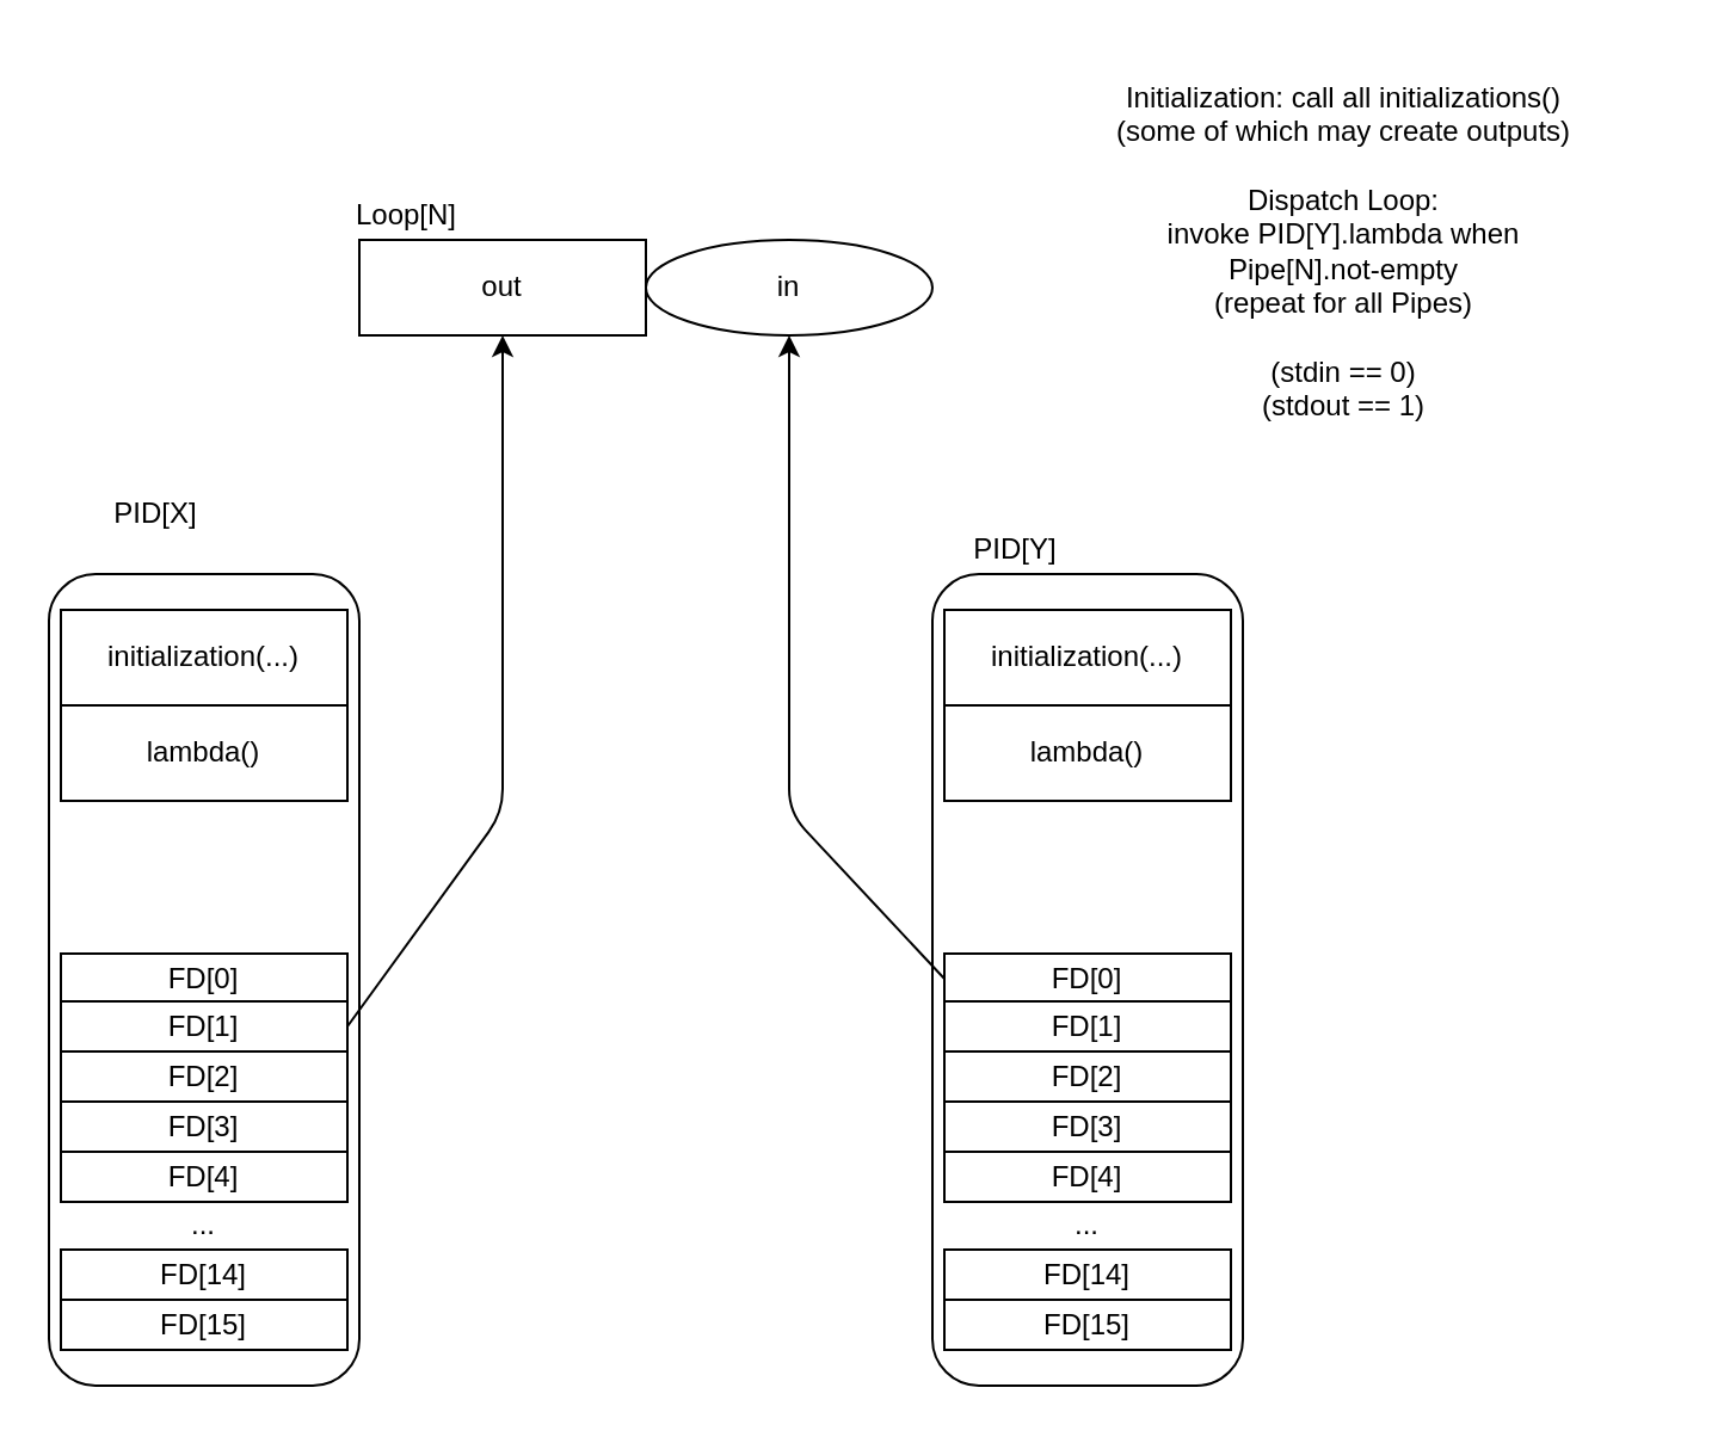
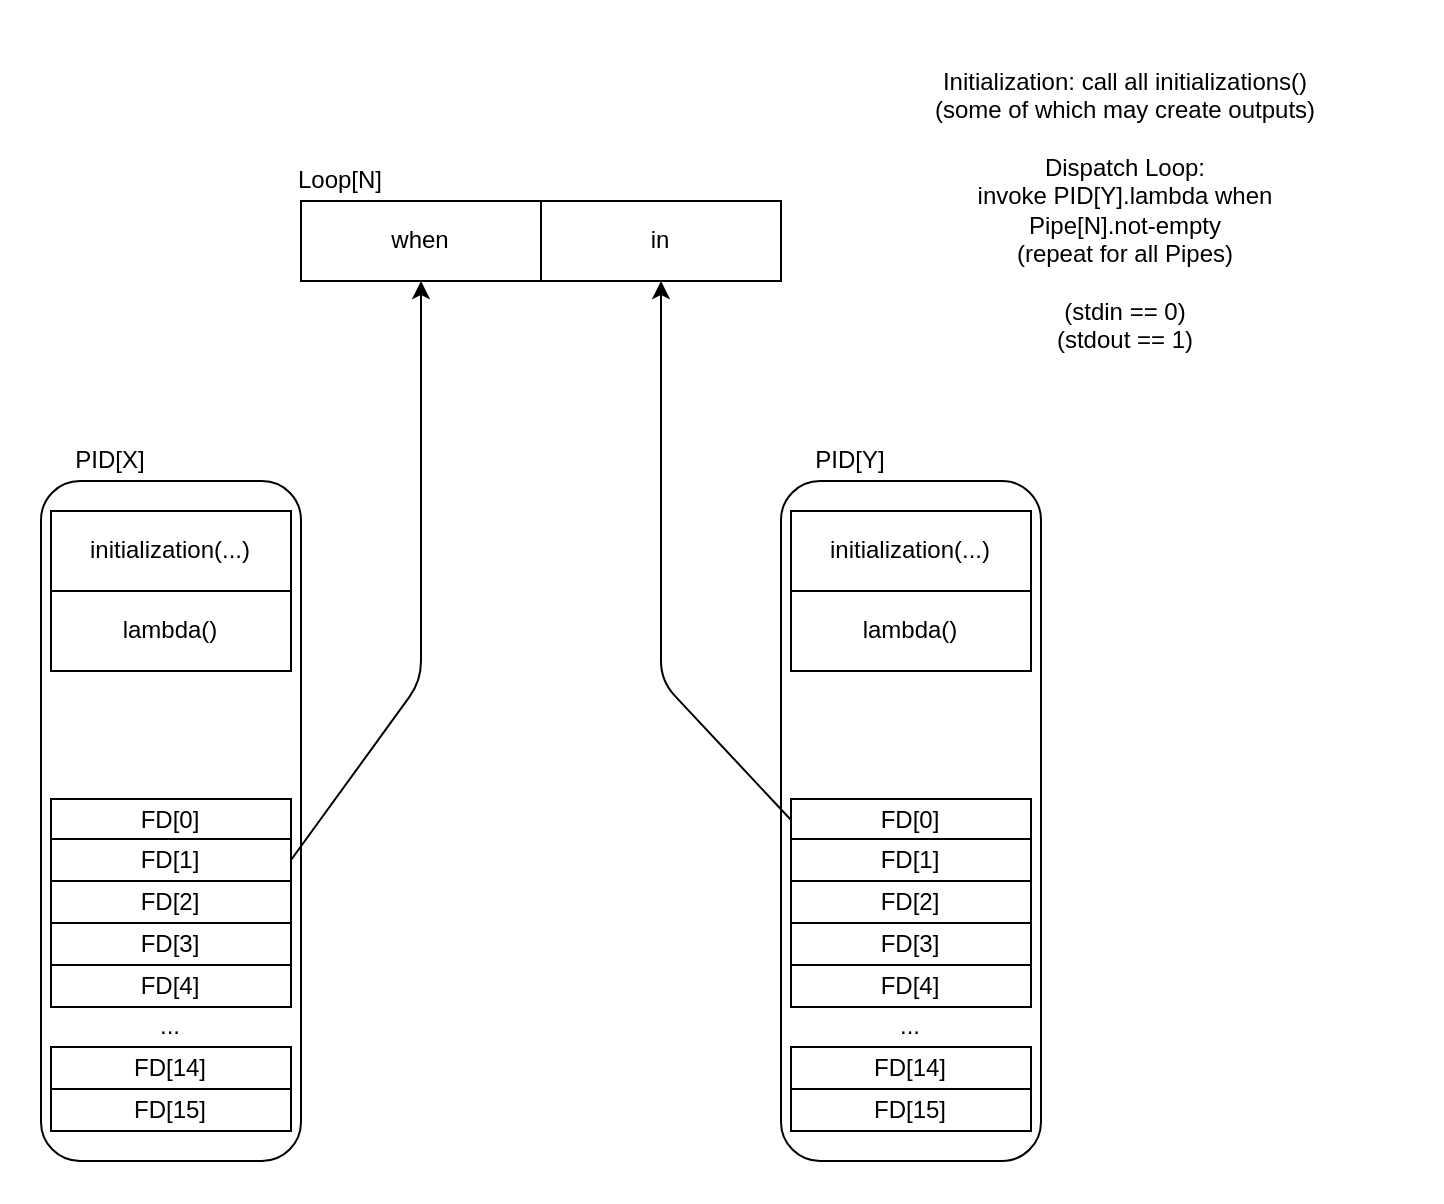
- <mxCell id="3" value="out" style="rounded=0;whiteSpace=wrap;html=1;" vertex="1" parent="1"><mxGeometry x="150" y="100" width="120" height="40" as="geometry" /></mxCell>
+ <mxCell id="3" value="when" style="rounded=0;whiteSpace=wrap;html=1;" vertex="1" parent="1"><mxGeometry x="150" y="100" width="120" height="40" as="geometry" /></mxCell>
- <mxCell id="4" value="in" style="ellipse;whiteSpace=wrap;html=1;" vertex="1" parent="1"><mxGeometry x="270" y="100" width="120" height="40" as="geometry" /></mxCell>
+ <mxCell id="4" value="in" style="rounded=0;whiteSpace=wrap;html=1;" vertex="1" parent="1"><mxGeometry x="270" y="100" width="120" height="40" as="geometry" /></mxCell>
- <mxCell id="16" value="PID[X]" style="text;html=1;strokeColor=none;fillColor=none;align=center;verticalAlign=middle;whiteSpace=wrap;rounded=0;" vertex="1" parent="1"><mxGeometry x="45" y="205" width="40" height="20" as="geometry" /></mxCell>
+ <mxCell id="16" value="PID[X]" style="text;html=1;strokeColor=none;fillColor=none;align=center;verticalAlign=middle;whiteSpace=wrap;rounded=0;" vertex="1" parent="1"><mxGeometry x="35" y="220" width="40" height="20" as="geometry" /></mxCell>
